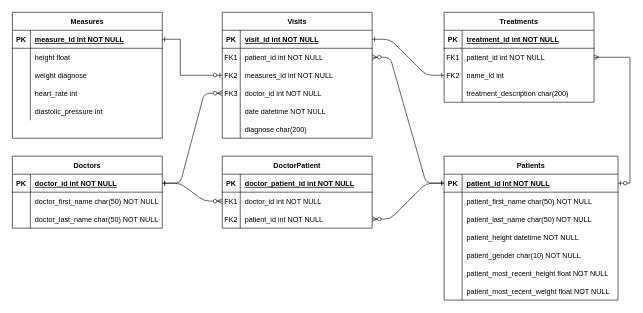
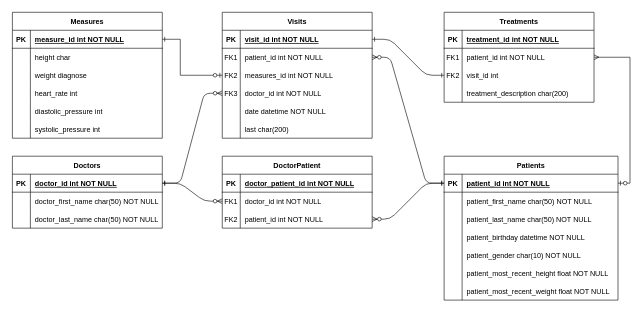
- <mxCell id="40" value="height float" style="shape=partialRectangle;overflow=hidden;connectable=0;fillColor=none;top=0;left=0;bottom=0;right=0;align=left;spacingLeft=6;" parent="38" vertex="1"><mxGeometry x="30" width="220" height="30" as="geometry" /></mxCell>
+ <mxCell id="40" value="height char" style="shape=partialRectangle;overflow=hidden;connectable=0;fillColor=none;top=0;left=0;bottom=0;right=0;align=left;spacingLeft=6;" parent="38" vertex="1"><mxGeometry x="30" width="220" height="30" as="geometry" /></mxCell>
- <mxCell id="81" value="name_id int" style="shape=partialRectangle;overflow=hidden;connectable=0;fillColor=none;top=0;left=0;bottom=0;right=0;align=left;spacingLeft=6;" parent="79" vertex="1"><mxGeometry x="30" width="220" height="30" as="geometry" /></mxCell>
+ <mxCell id="81" value="visit_id int" style="shape=partialRectangle;overflow=hidden;connectable=0;fillColor=none;top=0;left=0;bottom=0;right=0;align=left;spacingLeft=6;" parent="79" vertex="1"><mxGeometry x="30" width="220" height="30" as="geometry" /></mxCell>
+ <mxCell id="52" value="systolic_pressure int" style="shape=partialRectangle;overflow=hidden;connectable=0;fillColor=none;top=0;left=0;bottom=0;right=0;align=left;spacingLeft=6;" parent="50" vertex="1"><mxGeometry x="30" width="220" height="30" as="geometry" /></mxCell>
- <mxCell id="71" value="diagnose char(200)" style="shape=partialRectangle;overflow=hidden;connectable=0;fillColor=none;top=0;left=0;bottom=0;right=0;align=left;spacingLeft=6;" parent="69" vertex="1"><mxGeometry x="30" width="220" height="30" as="geometry" /></mxCell>
+ <mxCell id="71" value="last char(200)" style="shape=partialRectangle;overflow=hidden;connectable=0;fillColor=none;top=0;left=0;bottom=0;right=0;align=left;spacingLeft=6;" parent="69" vertex="1"><mxGeometry x="30" width="220" height="30" as="geometry" /></mxCell>
- <mxCell id="14" value="patient_height datetime NOT NULL    " style="shape=partialRectangle;overflow=hidden;connectable=0;fillColor=none;top=0;left=0;bottom=0;right=0;align=left;spacingLeft=6;" parent="12" vertex="1"><mxGeometry x="30" width="260" height="30" as="geometry" /></mxCell>
+ <mxCell id="14" value="patient_birthday datetime NOT NULL    " style="shape=partialRectangle;overflow=hidden;connectable=0;fillColor=none;top=0;left=0;bottom=0;right=0;align=left;spacingLeft=6;" parent="12" vertex="1"><mxGeometry x="30" width="260" height="30" as="geometry" /></mxCell>
